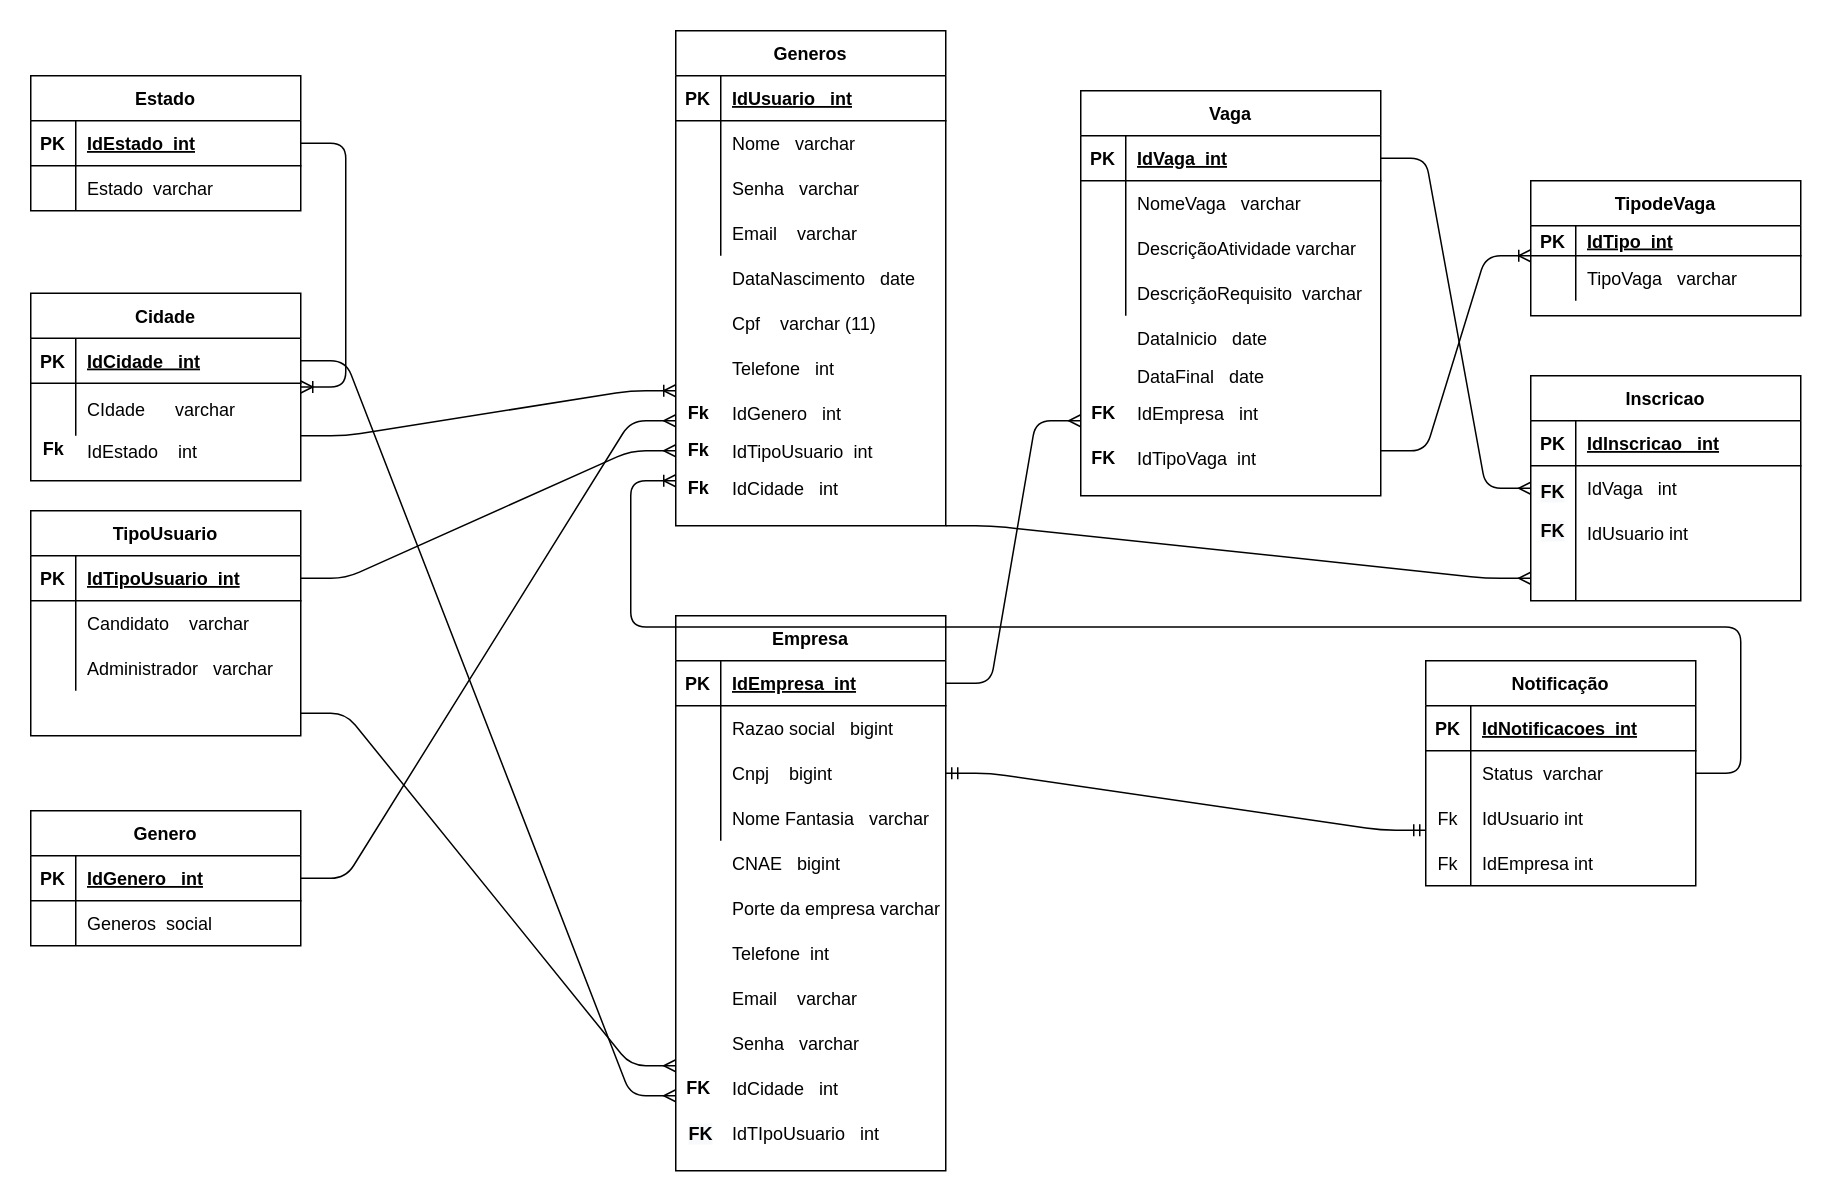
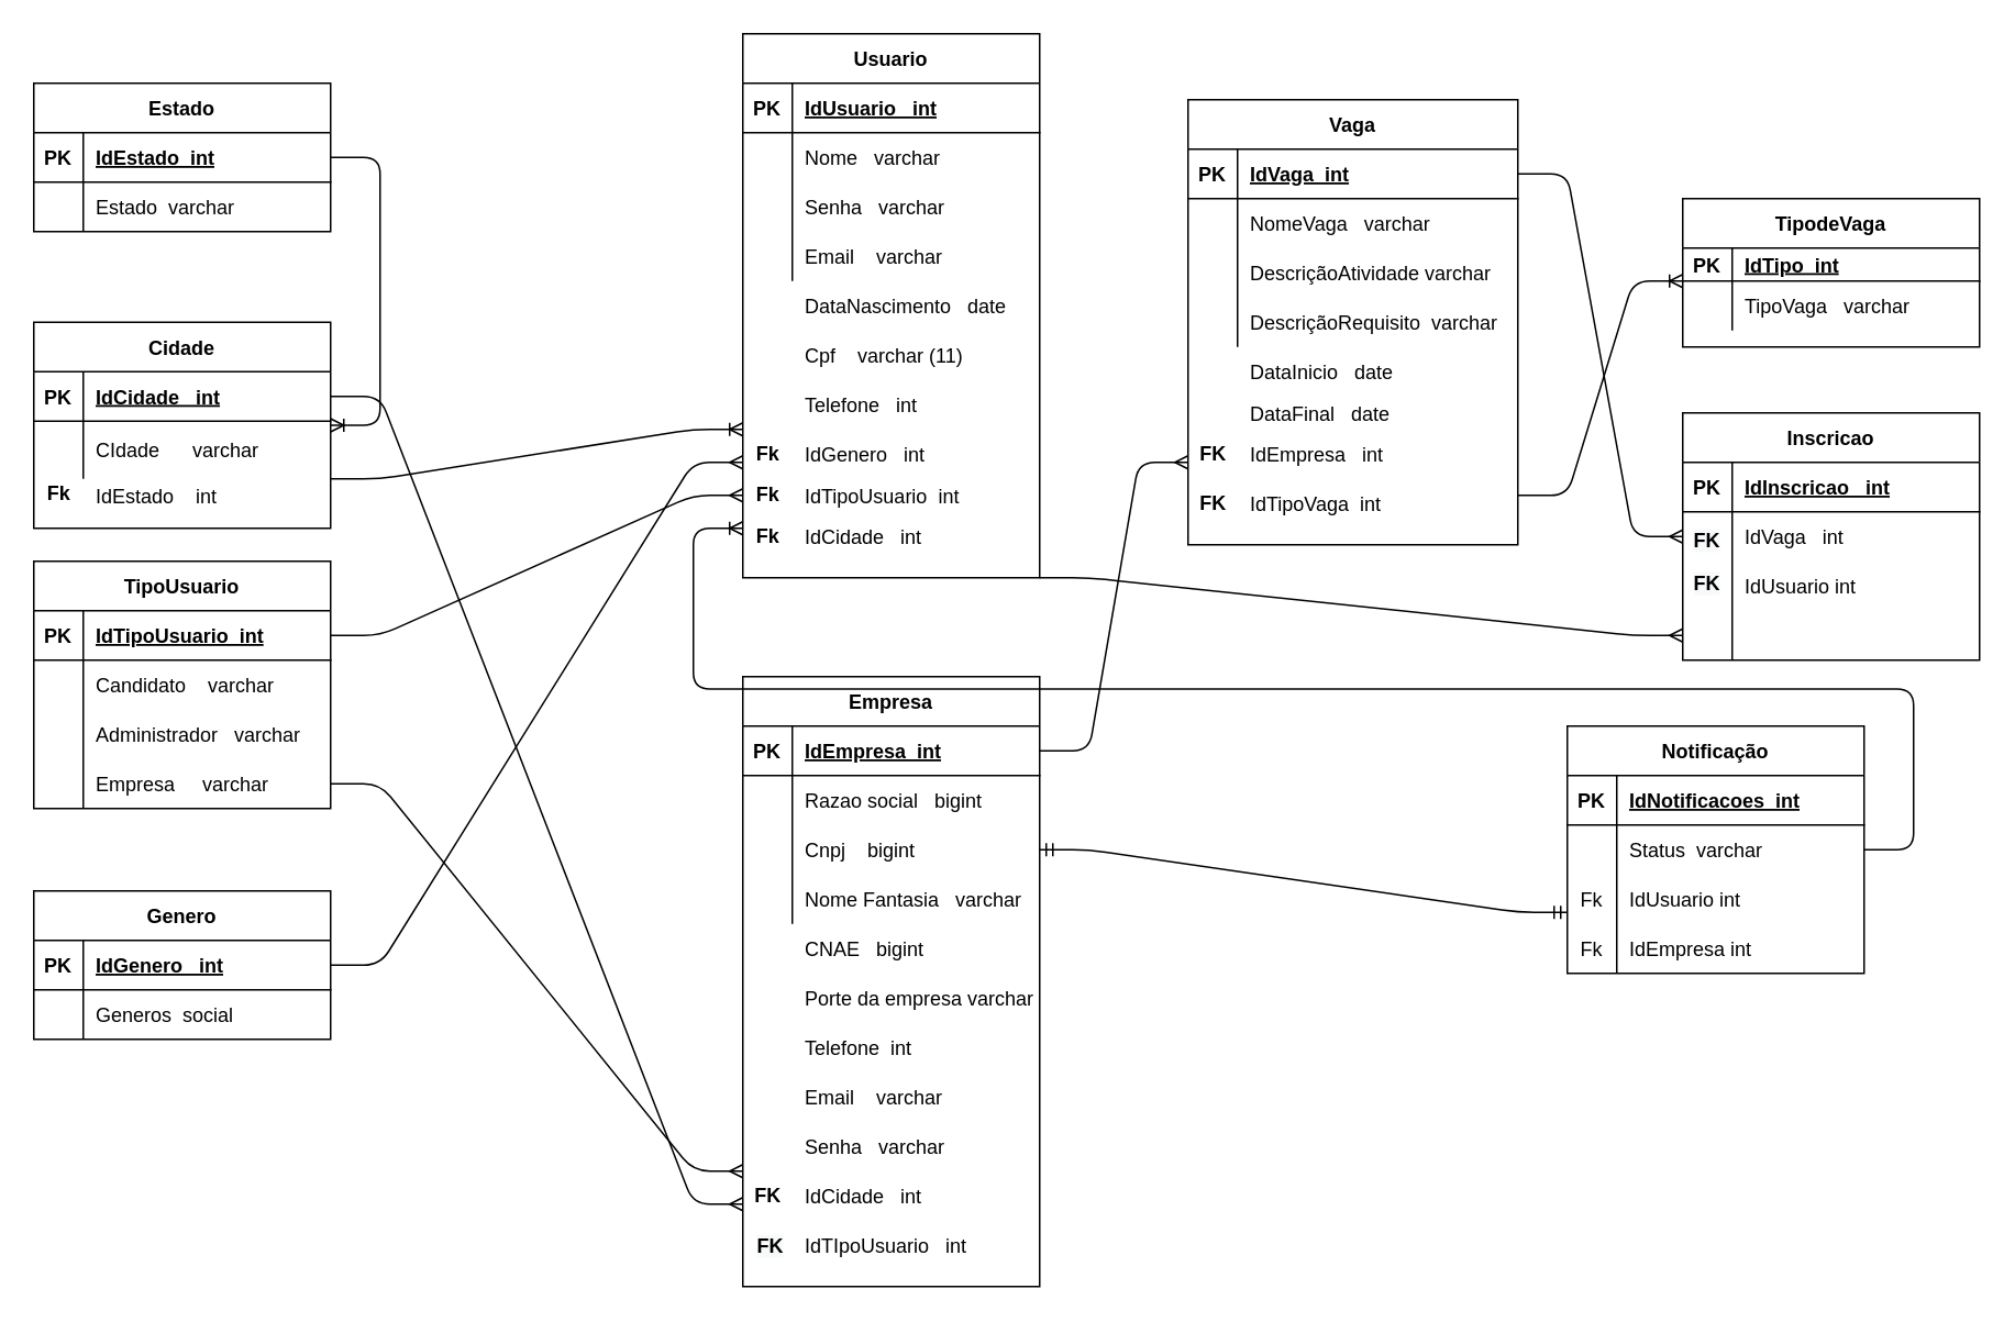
- <mxCell id="39" value="Generos" style="shape=table;startSize=30;container=1;collapsible=1;childLayout=tableLayout;fixedRows=1;rowLines=0;fontStyle=1;align=center;resizeLast=1;" parent="1" vertex="1"><mxGeometry x="450" width="180" height="330" as="geometry" y="20" /></mxCell>
+ <mxCell id="39" value="Usuario" style="shape=table;startSize=30;container=1;collapsible=1;childLayout=tableLayout;fixedRows=1;rowLines=0;fontStyle=1;align=center;resizeLast=1;" parent="1" vertex="1"><mxGeometry x="450" width="180" height="330" as="geometry" y="20" /></mxCell>
+ <mxCell id="17" value="Empresa     varchar" style="shape=partialRectangle;connectable=0;fillColor=none;top=0;left=0;bottom=0;right=0;align=left;spacingLeft=6;overflow=hidden;" parent="15" vertex="1"><mxGeometry x="30" width="150" height="30" as="geometry" /></mxCell>
